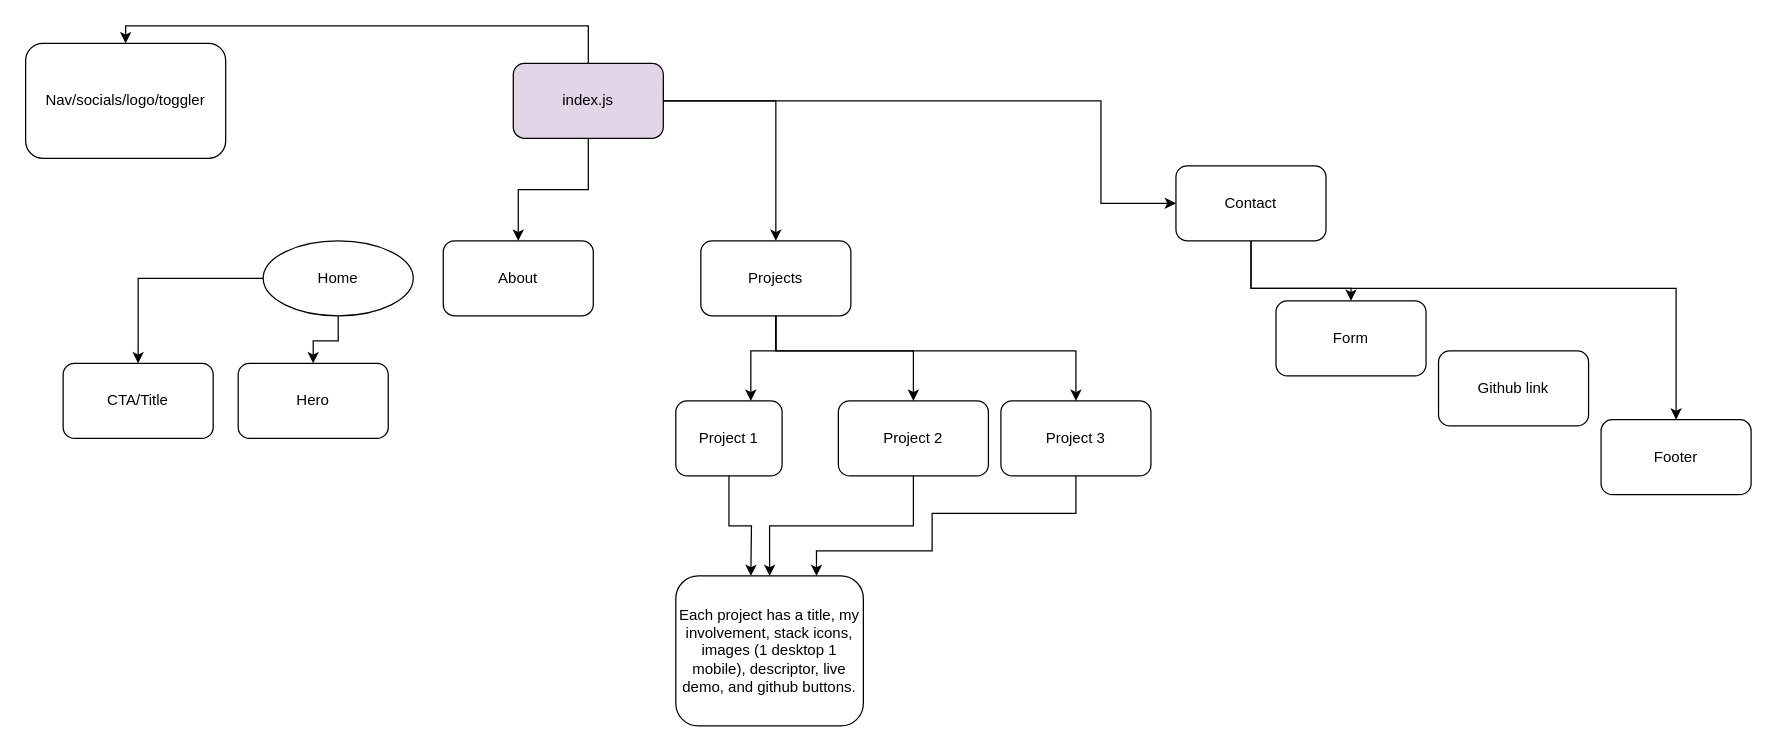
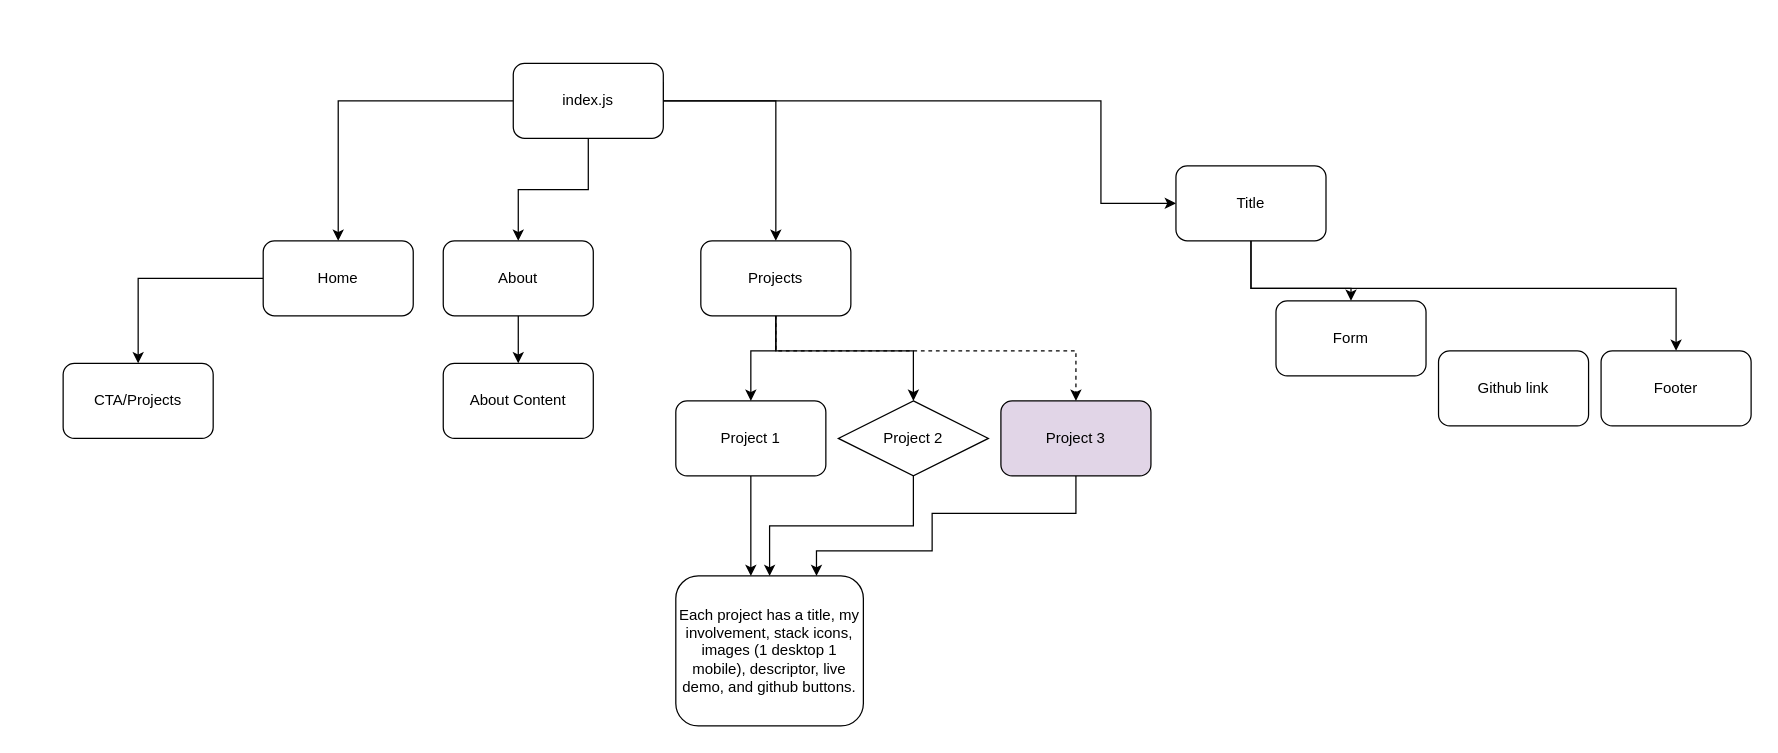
- <mxCell id="6" style="edgeStyle=orthogonalEdgeStyle;rounded=0;orthogonalLoop=1;jettySize=auto;html=1;" edge="1" parent="1" source="7" target="22"><mxGeometry relative="1" as="geometry"><Array as="points"><mxPoint x="470" y="20" /><mxPoint x="100" y="20" /></Array></mxGeometry></mxCell>
- <mxCell id="22" value="Nav/socials/logo/toggler" style="whiteSpace=wrap;html=1;rounded=1;" vertex="1" parent="1"><mxGeometry x="20" y="34" width="160" height="92" as="geometry" /></mxCell>
+ <mxCell id="5" style="edgeStyle=orthogonalEdgeStyle;rounded=0;orthogonalLoop=1;jettySize=auto;html=1;entryX=0.5;entryY=0;entryDx=0;entryDy=0;" edge="1" parent="1" source="7" target="16"><mxGeometry relative="1" as="geometry" /></mxCell>
- <mxCell id="7" value="index.js" style="rounded=1;whiteSpace=wrap;html=1;fillColor=#e1d5e7;" vertex="1" parent="1"><mxGeometry x="410" y="50" width="120" height="60" as="geometry" /></mxCell>
+ <mxCell id="7" value="index.js" style="rounded=1;whiteSpace=wrap;html=1;" vertex="1" parent="1"><mxGeometry x="410" y="50" width="120" height="60" as="geometry" /></mxCell>
- <mxCell id="19" value="Contact" style="whiteSpace=wrap;html=1;rounded=1;" vertex="1" parent="1"><mxGeometry x="940" y="132" width="120" height="60" as="geometry" /></mxCell>
+ <mxCell id="19" value="Title" style="whiteSpace=wrap;html=1;rounded=1;" vertex="1" parent="1"><mxGeometry x="940" y="132" width="120" height="60" as="geometry" /></mxCell>
- <mxCell id="16" value="Home" style="ellipse;whiteSpace=wrap;html=1;" vertex="1" parent="1"><mxGeometry x="210" y="192" width="120" height="60" as="geometry" /></mxCell>
+ <mxCell id="16" value="Home" style="whiteSpace=wrap;html=1;rounded=1;" vertex="1" parent="1"><mxGeometry x="210" y="192" width="120" height="60" as="geometry" /></mxCell>
+ <mxCell id="8" style="edgeStyle=orthogonalEdgeStyle;rounded=0;orthogonalLoop=1;jettySize=auto;html=1;" edge="1" parent="1" source="9" target="24"><mxGeometry relative="1" as="geometry" /></mxCell>
- <mxCell id="15" style="edgeStyle=orthogonalEdgeStyle;rounded=0;orthogonalLoop=1;jettySize=auto;html=1;" edge="1" parent="1" source="16" target="20"><mxGeometry relative="1" as="geometry" /></mxCell>
- <mxCell id="12" style="edgeStyle=orthogonalEdgeStyle;rounded=0;orthogonalLoop=1;jettySize=auto;html=1;" edge="1" parent="1" source="13" target="28"><mxGeometry relative="1" as="geometry"><Array as="points"><mxPoint x="620" y="280" /><mxPoint x="860" y="280" /></Array></mxGeometry></mxCell>
+ <mxCell id="12" style="edgeStyle=orthogonalEdgeStyle;rounded=0;orthogonalLoop=1;jettySize=auto;html=1;dashed=1;" edge="1" parent="1" source="13" target="28"><mxGeometry relative="1" as="geometry"><Array as="points"><mxPoint x="620" y="280" /><mxPoint x="860" y="280" /></Array></mxGeometry></mxCell>
- <mxCell id="21" value="CTA/Title" style="whiteSpace=wrap;html=1;rounded=1;" vertex="1" parent="1"><mxGeometry x="50" y="290" width="120" height="60" as="geometry" /></mxCell>
+ <mxCell id="21" value="CTA/Projects" style="whiteSpace=wrap;html=1;rounded=1;" vertex="1" parent="1"><mxGeometry x="50" y="290" width="120" height="60" as="geometry" /></mxCell>
- <mxCell id="20" value="Hero" style="whiteSpace=wrap;html=1;rounded=1;" vertex="1" parent="1"><mxGeometry x="190" y="290" width="120" height="60" as="geometry" /></mxCell>
+ <mxCell id="24" value="About Content" style="whiteSpace=wrap;html=1;rounded=1;" vertex="1" parent="1"><mxGeometry x="354" y="290" width="120" height="60" as="geometry" /></mxCell>
- <mxCell id="26" value="Project 1" style="whiteSpace=wrap;html=1;rounded=1;" vertex="1" parent="1"><mxGeometry x="540" y="320" width="85" height="60" as="geometry" /></mxCell>
+ <mxCell id="26" value="Project 1" style="whiteSpace=wrap;html=1;rounded=1;" vertex="1" parent="1"><mxGeometry x="540" y="320" width="120" height="60" as="geometry" /></mxCell>
- <mxCell id="30" value="Project 2" style="whiteSpace=wrap;html=1;rounded=1;" vertex="1" parent="1"><mxGeometry x="670" y="320" width="120" height="60" as="geometry" /></mxCell>
+ <mxCell id="30" value="Project 2" style="rhombus;whiteSpace=wrap;html=1;" vertex="1" parent="1"><mxGeometry x="670" y="320" width="120" height="60" as="geometry" /></mxCell>
- <mxCell id="28" value="Project 3" style="whiteSpace=wrap;html=1;rounded=1;" vertex="1" parent="1"><mxGeometry x="800" y="320" width="120" height="60" as="geometry" /></mxCell>
+ <mxCell id="28" value="Project 3" style="whiteSpace=wrap;html=1;rounded=1;fillColor=#e1d5e7;" vertex="1" parent="1"><mxGeometry x="800" y="320" width="120" height="60" as="geometry" /></mxCell>
- <mxCell id="32" value="Footer" style="whiteSpace=wrap;html=1;rounded=1;" vertex="1" parent="1"><mxGeometry x="1280" y="335" width="120" height="60" as="geometry" /></mxCell>
+ <mxCell id="32" value="Footer" style="whiteSpace=wrap;html=1;rounded=1;" vertex="1" parent="1"><mxGeometry x="1280" y="280" width="120" height="60" as="geometry" /></mxCell>
